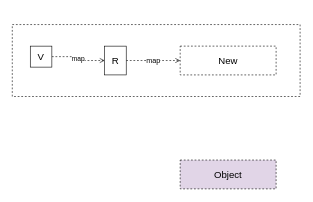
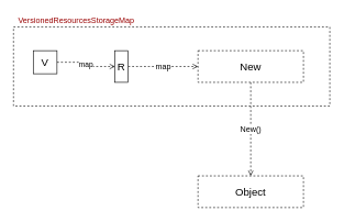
+ <mxCell id="10" value="VersionedResourcesStorageMap" style="text;html=1;align=center;verticalAlign=middle;resizable=0;points=[];autosize=1;fontColor=#990000;" vertex="1" parent="1"><mxGeometry x="20" y="20" width="190" height="20" as="geometry" /></mxCell>
- <mxCell id="6" value="R" style="rounded=0;whiteSpace=wrap;html=1;fontSize=16;" parent="1" vertex="1"><mxGeometry x="174" y="76" width="36" height="48" as="geometry" /></mxCell>
+ <mxCell id="6" value="R" style="rounded=0;whiteSpace=wrap;html=1;fontSize=16;" parent="1" vertex="1"><mxGeometry x="174" y="76" width="20" height="48" as="geometry" /></mxCell>
+ <mxCell id="7" value="New()" style="edgeStyle=orthogonalEdgeStyle;rounded=0;orthogonalLoop=1;jettySize=auto;html=1;exitX=0.5;exitY=1;exitDx=0;exitDy=0;entryX=0.5;entryY=0;entryDx=0;entryDy=0;dashed=1;endArrow=open;endFill=0;fontSize=12;" parent="1" source="8" target="9" edge="1"><mxGeometry relative="1" as="geometry" /></mxCell>
- <mxCell id="9" value="Object" style="rounded=0;whiteSpace=wrap;html=1;fontSize=16;dashed=1;fillColor=#e1d5e7;" parent="1" vertex="1"><mxGeometry x="300" y="266" width="160" height="48" as="geometry" /></mxCell>
+ <mxCell id="9" value="Object" style="rounded=0;whiteSpace=wrap;html=1;fontSize=16;dashed=1;" parent="1" vertex="1"><mxGeometry x="300" y="266" width="160" height="48" as="geometry" /></mxCell>
